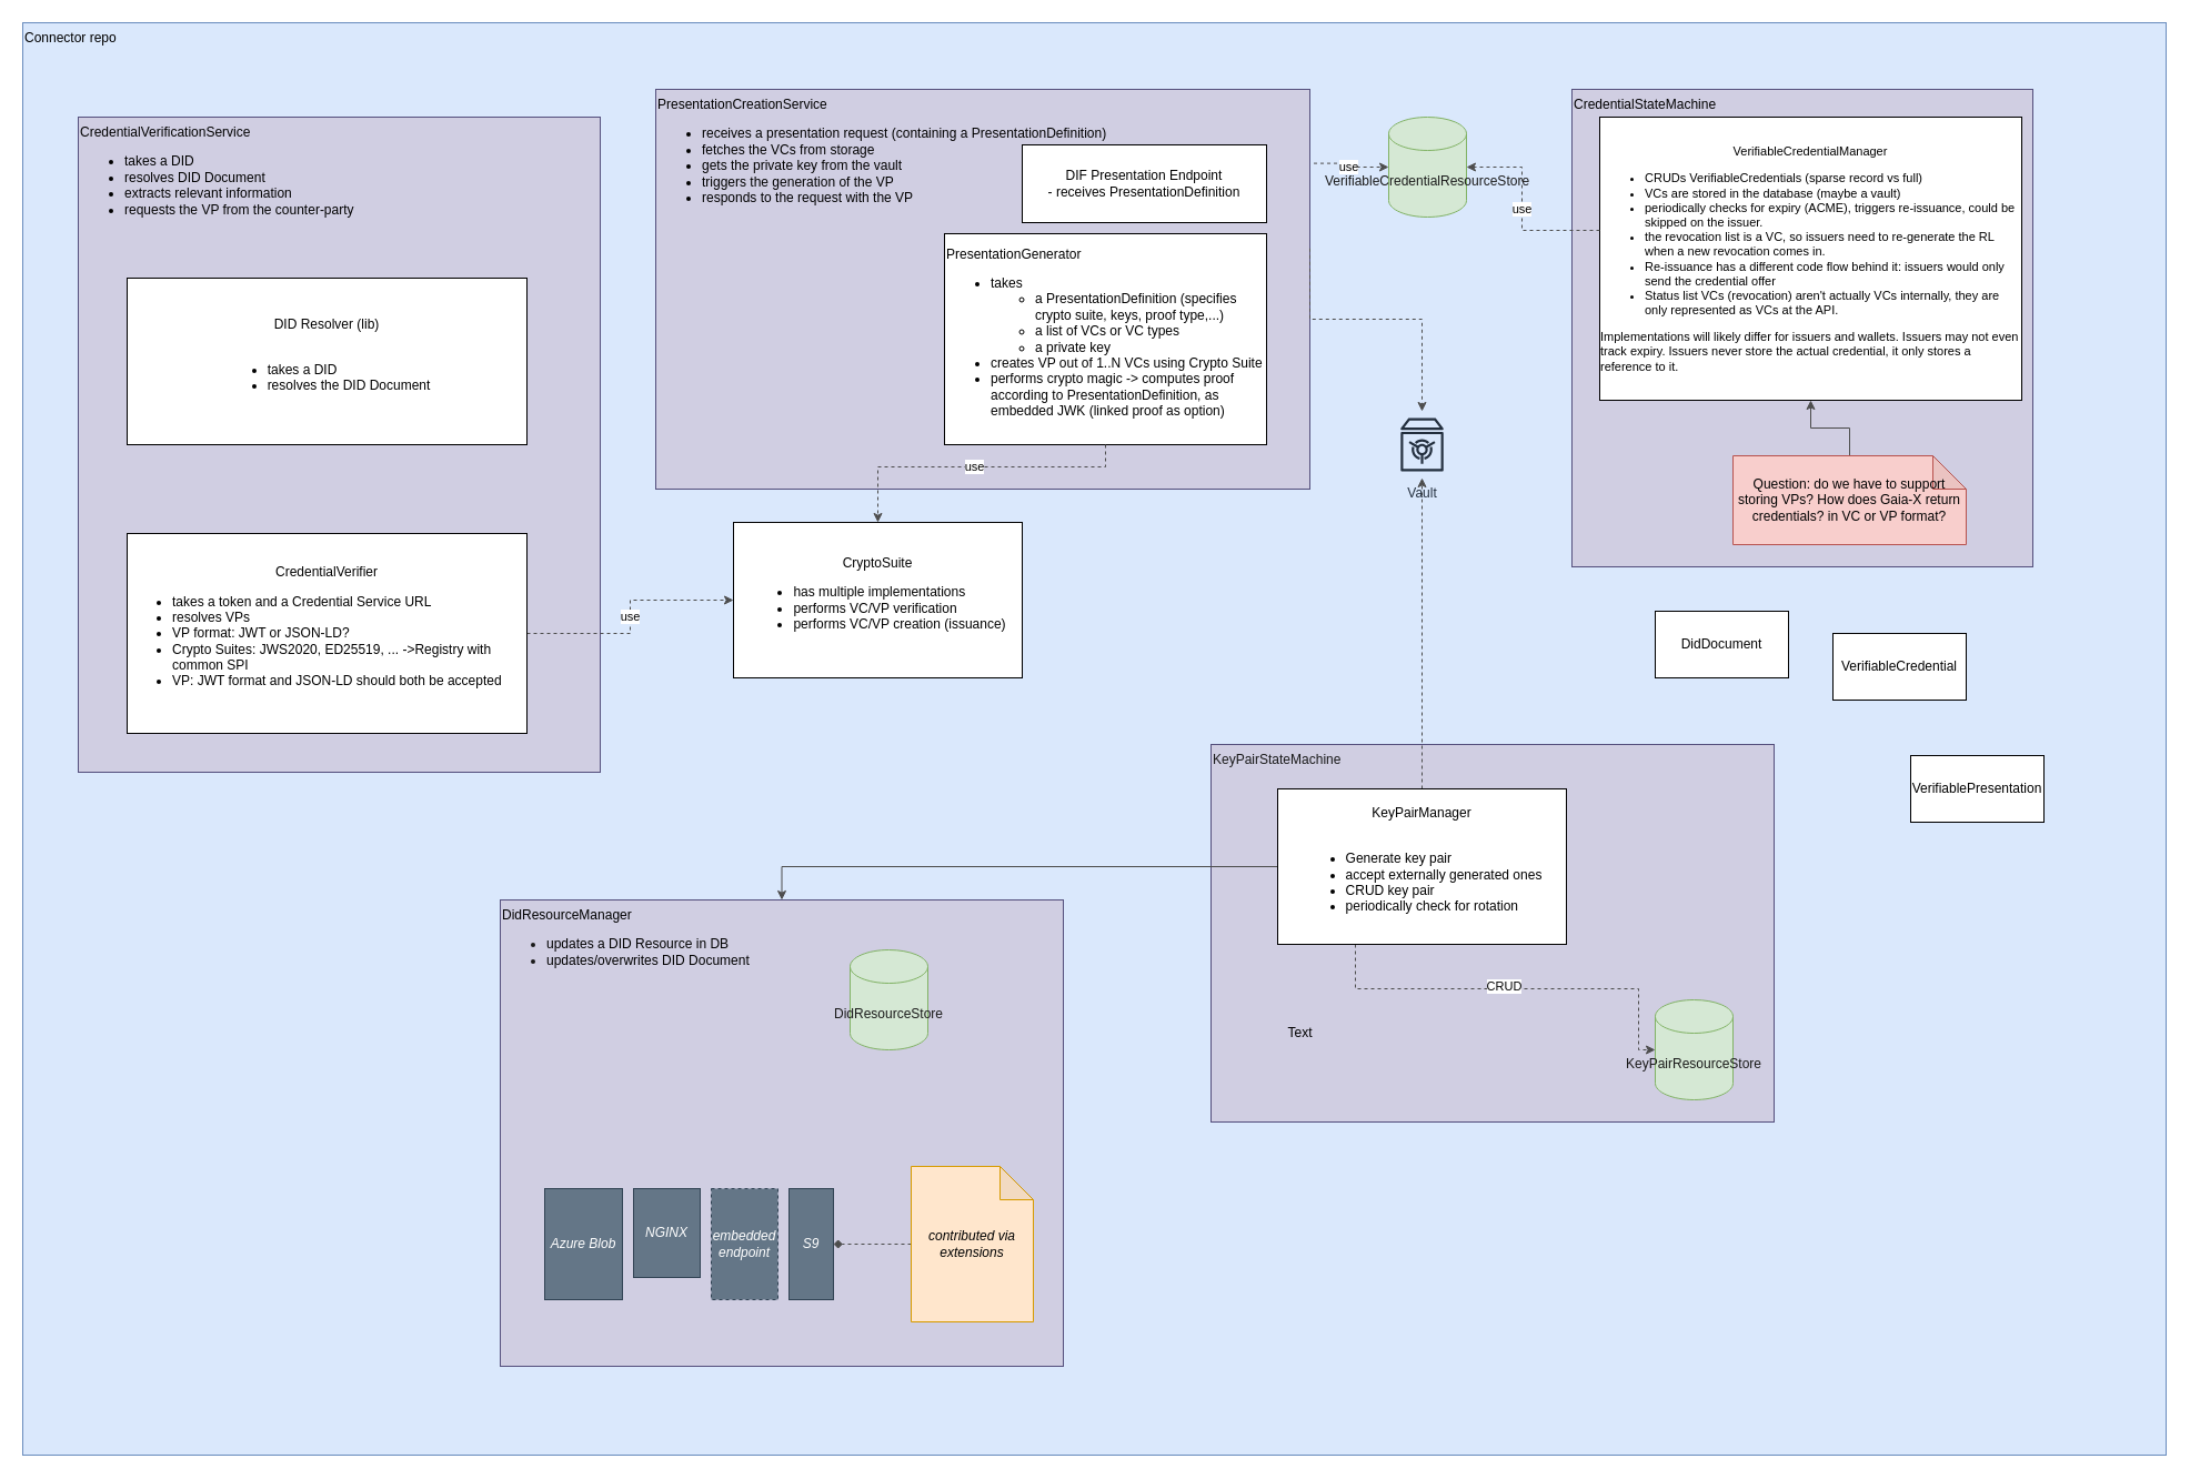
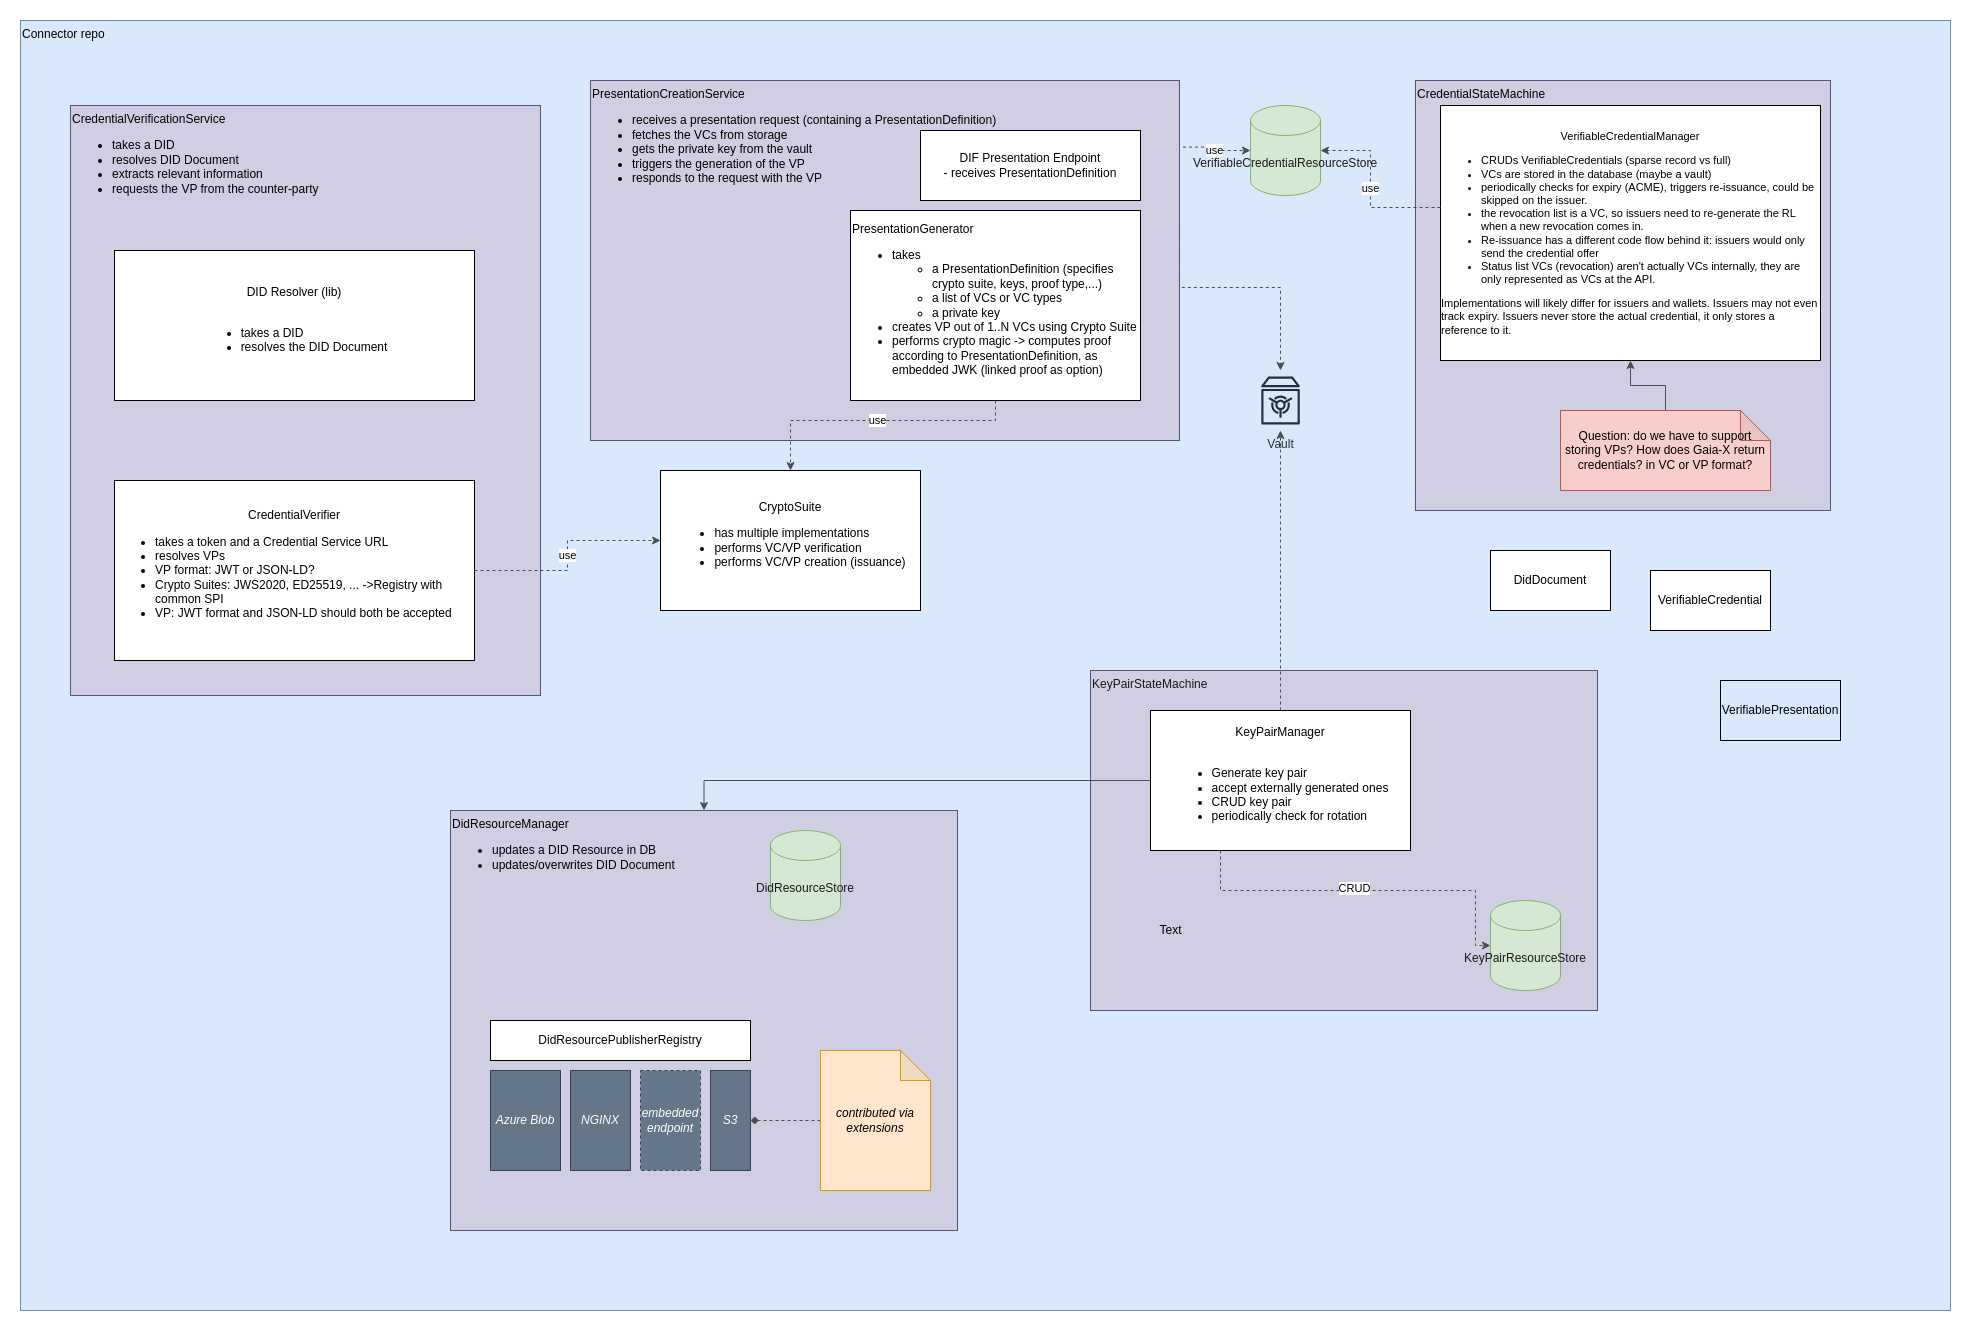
- <mxCell id="10" value="VerifiablePresentation" style="rounded=0;whiteSpace=wrap;html=1;" parent="1" vertex="1"><mxGeometry x="1720" y="680" width="120" height="60" as="geometry" /></mxCell>
+ <mxCell id="10" value="VerifiablePresentation" style="rounded=0;whiteSpace=wrap;html=1;fillColor=#dae8fc;" parent="1" vertex="1"><mxGeometry x="1720" y="680" width="120" height="60" as="geometry" /></mxCell>
- <mxCell id="39" value="DidResourceStore" style="shape=cylinder3;whiteSpace=wrap;html=1;boundedLbl=1;backgroundOutline=1;size=15;fillColor=#d5e8d4;strokeColor=#82b366;fontColor=#1A1A1A;" parent="1" vertex="1"><mxGeometry x="765" y="855" width="70" height="90" as="geometry" /></mxCell>
+ <mxCell id="39" value="DidResourceStore" style="shape=cylinder3;whiteSpace=wrap;html=1;boundedLbl=1;backgroundOutline=1;size=15;fillColor=#d5e8d4;strokeColor=#82b366;fontColor=#1A1A1A;" parent="1" vertex="1"><mxGeometry x="770" y="830" width="70" height="90" as="geometry" /></mxCell>
+ <mxCell id="23" value="DidResourcePublisherRegistry" style="rounded=0;whiteSpace=wrap;html=1;" parent="1" vertex="1"><mxGeometry x="490" y="1020" width="260" height="40" as="geometry" /></mxCell>
- <mxCell id="21" value="NGINX" style="rounded=0;whiteSpace=wrap;html=1;fillColor=#647687;fontColor=#ffffff;strokeColor=#314354;fontStyle=2" parent="1" vertex="1"><mxGeometry x="570" y="1070" width="60" height="80" as="geometry" /></mxCell>
+ <mxCell id="21" value="NGINX" style="rounded=0;whiteSpace=wrap;html=1;fillColor=#647687;fontColor=#ffffff;strokeColor=#314354;fontStyle=2" parent="1" vertex="1"><mxGeometry x="570" y="1070" width="60" height="100" as="geometry" /></mxCell>
- <mxCell id="22" value="S9" style="rounded=0;whiteSpace=wrap;html=1;fillColor=#647687;fontColor=#ffffff;strokeColor=#314354;fontStyle=2" parent="1" vertex="1"><mxGeometry x="710" y="1070" width="40" height="100" as="geometry" /></mxCell>
+ <mxCell id="22" value="S3" style="rounded=0;whiteSpace=wrap;html=1;fillColor=#647687;fontColor=#ffffff;strokeColor=#314354;fontStyle=2" parent="1" vertex="1"><mxGeometry x="710" y="1070" width="40" height="100" as="geometry" /></mxCell>
